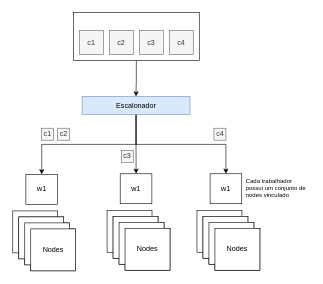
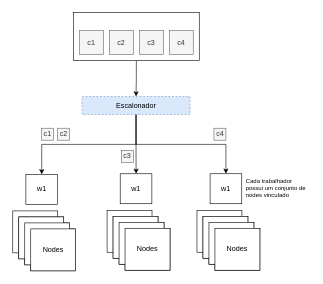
- <mxCell id="7" value="Escalonador" style="rounded=0;whiteSpace=wrap;html=1;fillColor=#dae8fc;strokeColor=#6c8ebf;" vertex="1" parent="1"><mxGeometry x="136.5" y="160" width="180" height="30" as="geometry" /></mxCell>
+ <mxCell id="7" value="Escalonador" style="rounded=0;whiteSpace=wrap;html=1;fillColor=#dae8fc;strokeColor=#6c8ebf;dashed=1;" vertex="1" parent="1"><mxGeometry x="136.5" y="160" width="180" height="30" as="geometry" /></mxCell>
